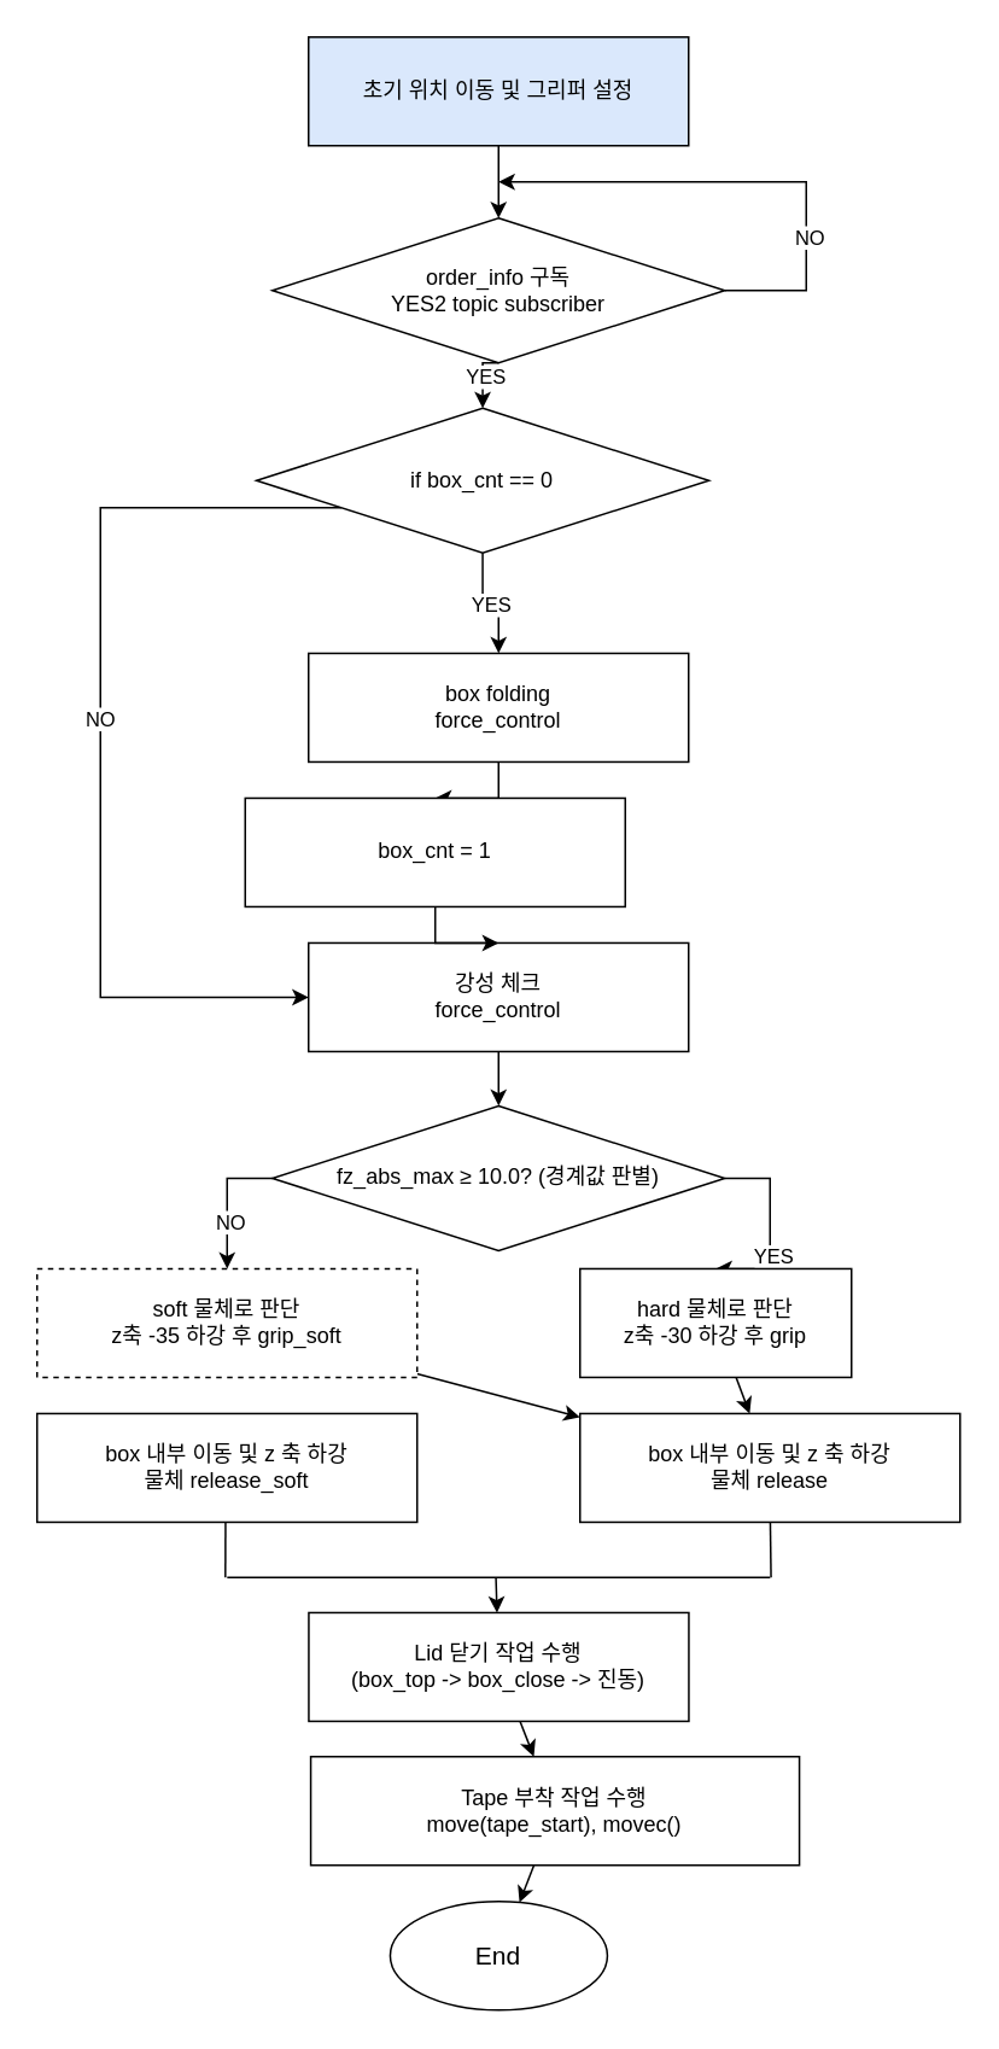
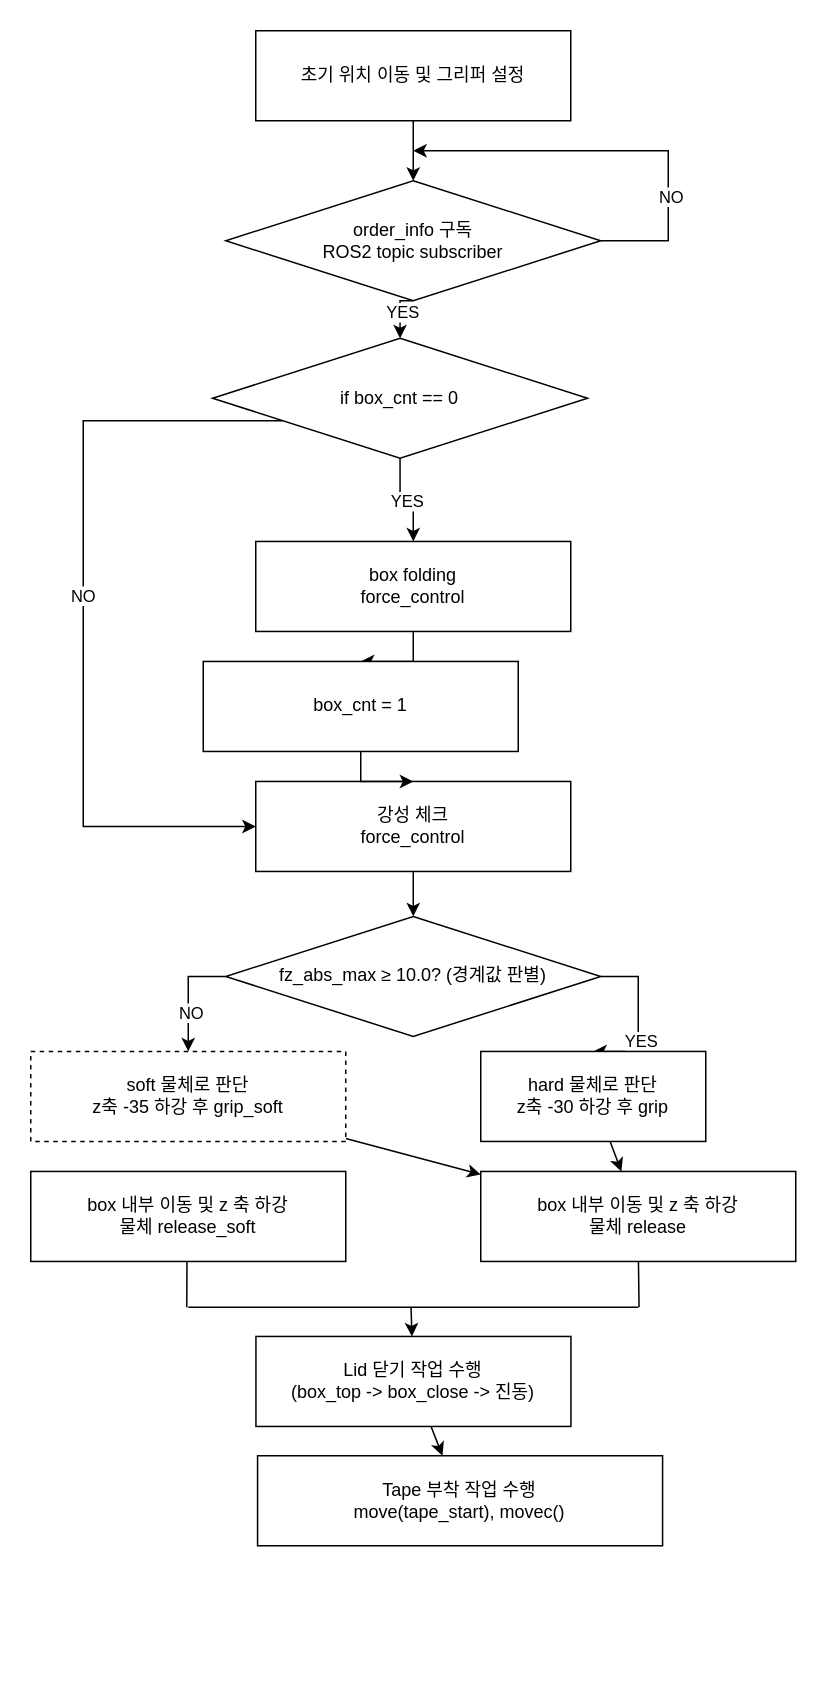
- <mxCell id="3" value="초기 위치 이동 및 그리퍼 설정" style="rounded=0;whiteSpace=wrap;html=1;fillColor=#dae8fc;" vertex="1" parent="1"><mxGeometry x="170" y="20" width="210" height="60" as="geometry" /></mxCell>
+ <mxCell id="3" value="초기 위치 이동 및 그리퍼 설정" style="rounded=0;whiteSpace=wrap;html=1;" vertex="1" parent="1"><mxGeometry x="170" y="20" width="210" height="60" as="geometry" /></mxCell>
- <mxCell id="30" value="&lt;div&gt;order_info 구독&lt;/div&gt;YES2 topic subscriber" style="rhombus;whiteSpace=wrap;html=1;" vertex="1" parent="1"><mxGeometry x="150" y="120" width="250" height="80" as="geometry" /></mxCell>
+ <mxCell id="30" value="&lt;div&gt;order_info 구독&lt;/div&gt;ROS2 topic subscriber" style="rhombus;whiteSpace=wrap;html=1;" vertex="1" parent="1"><mxGeometry x="150" y="120" width="250" height="80" as="geometry" /></mxCell>
- <mxCell id="19" value="" style="edgeStyle=none;html=1;" edge="1" parent="1" source="20" target="21"><mxGeometry relative="1" as="geometry" /></mxCell>
- <mxCell id="21" value="&lt;span style=&quot;font-size: 14px;&quot;&gt;End&lt;/span&gt;" style="ellipse;whiteSpace=wrap;html=1;" vertex="1" parent="1"><mxGeometry x="215.13" y="1050" width="120" height="60" as="geometry" /></mxCell>
